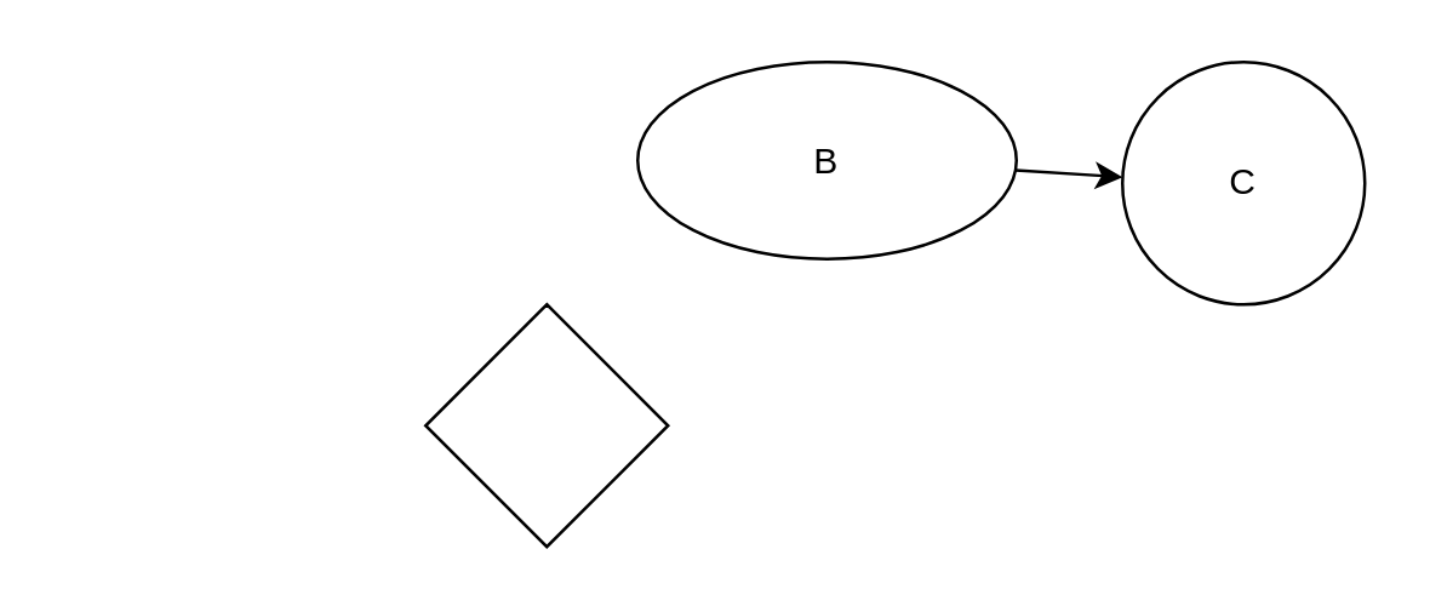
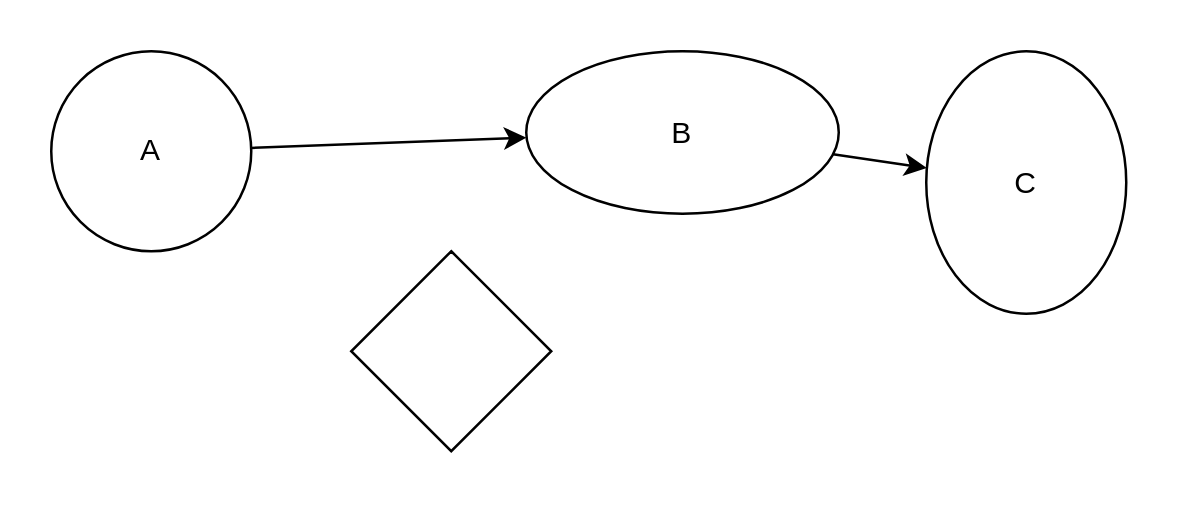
+ <mxCell id="4" value="" style="edgeStyle=none;html=1;" parent="1" source="5" target="3" edge="1"><mxGeometry relative="1" as="geometry" /></mxCell>
+ <mxCell id="5" value="A" style="ellipse;whiteSpace=wrap;html=1;aspect=fixed;" parent="1" vertex="1"><mxGeometry x="20" y="20" width="80" height="80" as="geometry" /></mxCell>
- <mxCell id="6" value="C" style="ellipse;whiteSpace=wrap;html=1;aspect=fixed;" parent="1" vertex="1"><mxGeometry x="370" y="20" width="80" height="80" as="geometry" /></mxCell>
+ <mxCell id="6" value="C" style="ellipse;whiteSpace=wrap;html=1;aspect=fixed;" parent="1" vertex="1"><mxGeometry x="370" y="20" width="80" height="105" as="geometry" /></mxCell>
